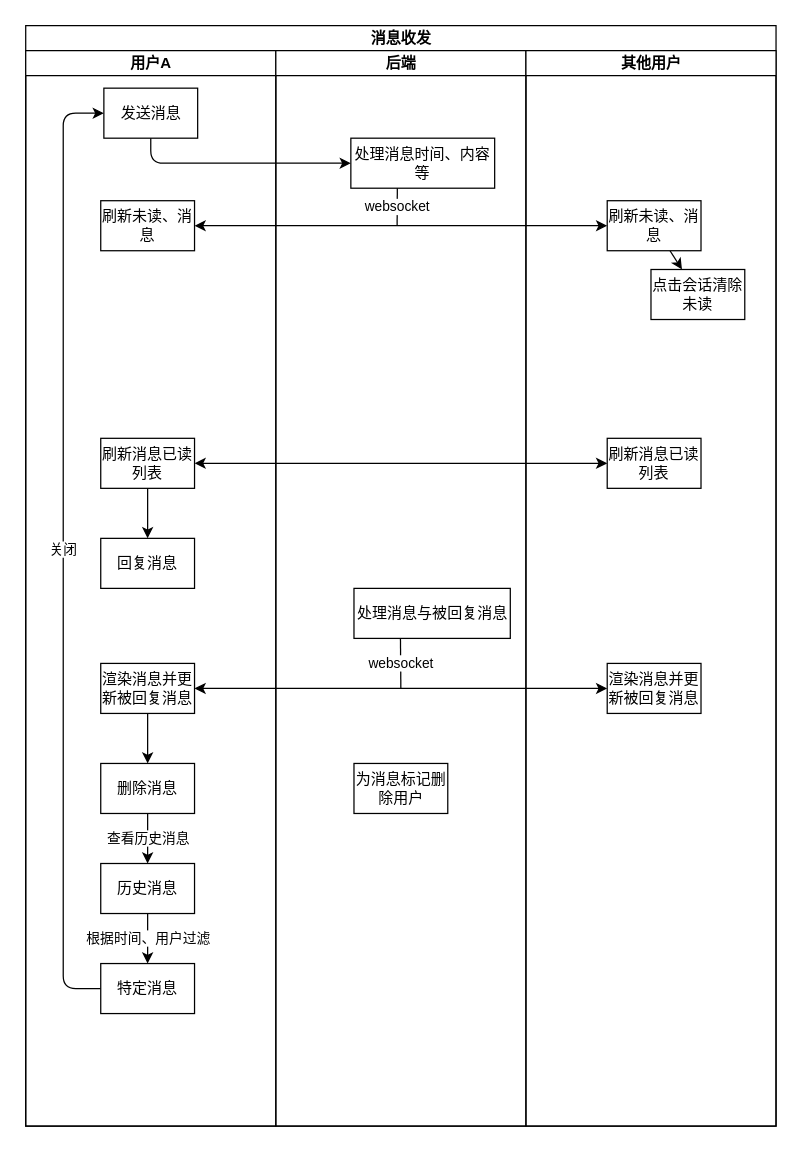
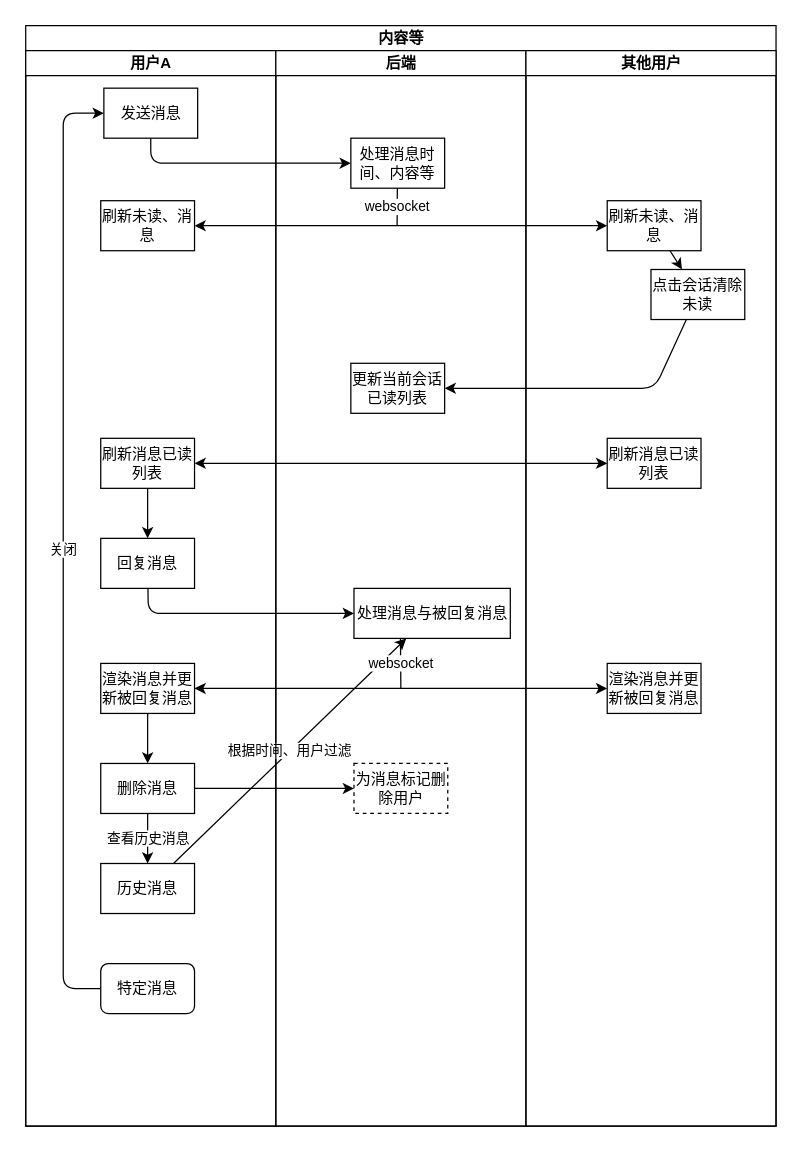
- <mxCell id="2" value="消息收发" style="swimlane;childLayout=stackLayout;resizeParent=1;resizeParentMax=0;startSize=20;html=1;gradientColor=none;swimlaneFillColor=default;" vertex="1" parent="1"><mxGeometry x="20" y="20" width="600" height="880" as="geometry" /></mxCell>
+ <mxCell id="2" value="内容等" style="swimlane;childLayout=stackLayout;resizeParent=1;resizeParentMax=0;startSize=20;html=1;gradientColor=none;swimlaneFillColor=default;" vertex="1" parent="1"><mxGeometry x="20" y="20" width="600" height="880" as="geometry" /></mxCell>
- <mxCell id="18" value="处理消息时间、内容等" style="whiteSpace=wrap;html=1;rounded=0;gradientColor=none;" vertex="1" parent="17"><mxGeometry x="60.0" y="70" width="115" height="40" as="geometry" /></mxCell>
+ <mxCell id="18" value="处理消息时间、内容等" style="whiteSpace=wrap;html=1;rounded=0;gradientColor=none;" vertex="1" parent="17"><mxGeometry x="60.0" y="70" width="75" height="40" as="geometry" /></mxCell>
+ <mxCell id="20" value="更新当前会话已读列表" style="whiteSpace=wrap;html=1;rounded=0;gradientColor=none;" vertex="1" parent="17"><mxGeometry x="60" y="250" width="75" height="40" as="geometry" /></mxCell>
+ <mxCell id="34" value="" style="edgeStyle=none;html=1;" edge="1" parent="2" source="29" target="20"><mxGeometry relative="1" as="geometry"><Array as="points"><mxPoint x="503.0" y="290" /></Array></mxGeometry></mxCell>
+ <mxCell id="35" value="" style="edgeStyle=none;html=1;" edge="1" parent="2" source="8" target="22"><mxGeometry relative="1" as="geometry"><Array as="points"><mxPoint x="98.0" y="470" /></Array></mxGeometry></mxCell>
+ <mxCell id="36" value="" style="edgeStyle=none;html=1;" edge="1" parent="2" source="12" target="25"><mxGeometry relative="1" as="geometry"><Array as="points"><mxPoint x="160.0" y="610" /></Array></mxGeometry></mxCell>
- <mxCell id="25" value="为消息标记删除用户" style="whiteSpace=wrap;html=1;rounded=0;gradientColor=none;" vertex="1" parent="17"><mxGeometry x="62.5" y="570" width="75" height="40" as="geometry" /></mxCell>
+ <mxCell id="25" value="为消息标记删除用户" style="whiteSpace=wrap;html=1;rounded=0;gradientColor=none;dashed=1;" vertex="1" parent="17"><mxGeometry x="62.5" y="570" width="75" height="40" as="geometry" /></mxCell>
- <mxCell id="13" value="根据时间、用户过滤" style="edgeStyle=none;html=1;" edge="1" parent="3" source="14" target="16"><mxGeometry relative="1" as="geometry" /></mxCell>
+ <mxCell id="13" value="根据时间、用户过滤" style="edgeStyle=none;html=1;" edge="1" parent="3" source="14" target="22"><mxGeometry relative="1" as="geometry" /></mxCell>
- <mxCell id="16" value="特定消息" style="whiteSpace=wrap;html=1;rounded=0;gradientColor=none;" vertex="1" parent="3"><mxGeometry x="60" y="730" width="75" height="40" as="geometry" /></mxCell>
+ <mxCell id="16" value="特定消息" style="whiteSpace=wrap;html=1;gradientColor=none;rounded=1;" vertex="1" parent="3"><mxGeometry x="60" y="730" width="75" height="40" as="geometry" /></mxCell>
